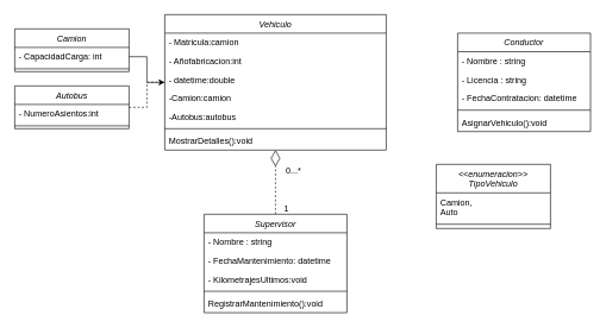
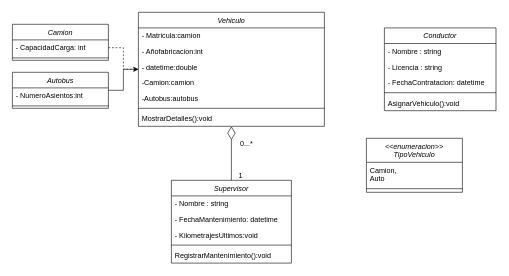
- <mxCell id="33" style="edgeStyle=orthogonalEdgeStyle;rounded=0;orthogonalLoop=1;jettySize=auto;html=1;endArrow=classic;endFill=1;" edge="1" parent="1" source="17" target="2"><mxGeometry relative="1" as="geometry" /></mxCell>
+ <mxCell id="33" style="edgeStyle=orthogonalEdgeStyle;rounded=0;orthogonalLoop=1;jettySize=auto;html=1;endArrow=classic;endFill=1;dashed=1;" edge="1" parent="1" source="17" target="2"><mxGeometry relative="1" as="geometry" /></mxCell>
- <mxCell id="19" style="edgeStyle=orthogonalEdgeStyle;rounded=0;orthogonalLoop=1;jettySize=auto;html=1;endArrow=none;endFill=0;dashed=1;" edge="1" parent="1" source="20" target="2"><mxGeometry relative="1" as="geometry" /></mxCell>
+ <mxCell id="19" style="edgeStyle=orthogonalEdgeStyle;rounded=0;orthogonalLoop=1;jettySize=auto;html=1;endArrow=none;endFill=0;" edge="1" parent="1" source="20" target="2"><mxGeometry relative="1" as="geometry" /></mxCell>
- <mxCell id="23" style="edgeStyle=orthogonalEdgeStyle;rounded=0;orthogonalLoop=1;jettySize=auto;html=1;endArrow=diamondThin;endFill=0;endSize=20;dashed=1;" edge="1" parent="1" source="24" target="2"><mxGeometry relative="1" as="geometry" /></mxCell>
+ <mxCell id="23" style="edgeStyle=orthogonalEdgeStyle;rounded=0;orthogonalLoop=1;jettySize=auto;html=1;endArrow=diamondThin;endFill=0;endSize=20;" edge="1" parent="1" source="24" target="2"><mxGeometry relative="1" as="geometry" /></mxCell>
